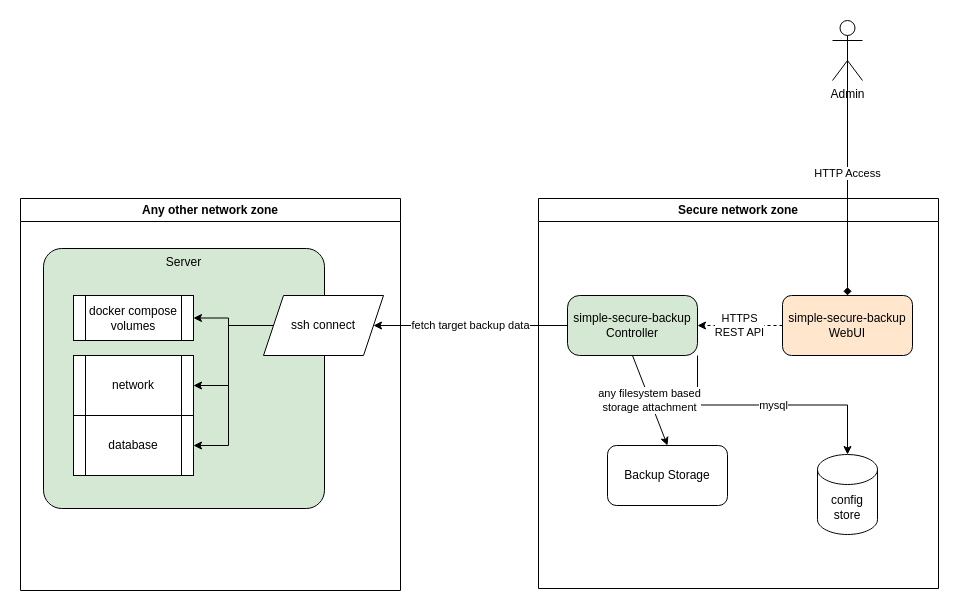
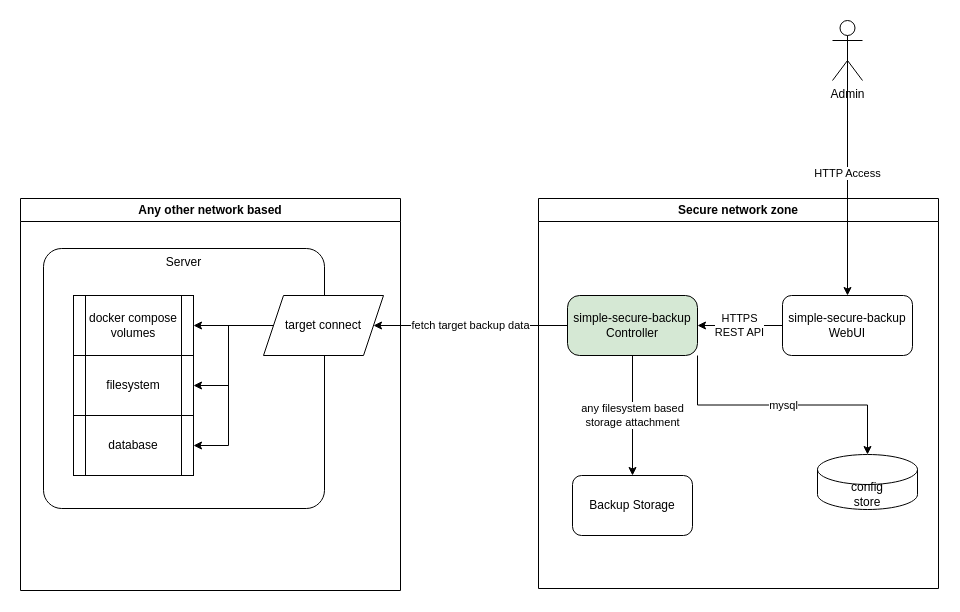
- <mxCell id="12" value="Any other network zone" style="swimlane;whiteSpace=wrap;html=1;" vertex="1" parent="1"><mxGeometry x="20" y="198" width="380" height="392" as="geometry" /></mxCell>
+ <mxCell id="12" value="Any other network based" style="swimlane;whiteSpace=wrap;html=1;" vertex="1" parent="1"><mxGeometry x="20" y="198" width="380" height="392" as="geometry" /></mxCell>
- <mxCell id="13" value="Server" style="rounded=1;whiteSpace=wrap;html=1;arcSize=7;verticalAlign=top;fillColor=#d5e8d4;" vertex="1" parent="12"><mxGeometry x="23" y="50" width="281" height="260" as="geometry" /></mxCell>
+ <mxCell id="13" value="Server" style="rounded=1;whiteSpace=wrap;html=1;arcSize=7;verticalAlign=top;" vertex="1" parent="12"><mxGeometry x="23" y="50" width="281" height="260" as="geometry" /></mxCell>
- <mxCell id="10" value="HTTP Access" style="edgeStyle=orthogonalEdgeStyle;rounded=0;orthogonalLoop=1;jettySize=auto;html=1;exitX=0.5;exitY=0.5;exitDx=0;exitDy=0;exitPerimeter=0;entryX=0.5;entryY=0;entryDx=0;entryDy=0;endArrow=diamond;" edge="1" parent="1" source="11" target="8"><mxGeometry relative="1" as="geometry" /></mxCell>
+ <mxCell id="10" value="HTTP Access" style="edgeStyle=orthogonalEdgeStyle;rounded=0;orthogonalLoop=1;jettySize=auto;html=1;exitX=0.5;exitY=0.5;exitDx=0;exitDy=0;exitPerimeter=0;entryX=0.5;entryY=0;entryDx=0;entryDy=0;" edge="1" parent="1" source="11" target="8"><mxGeometry relative="1" as="geometry" /></mxCell>
- <mxCell id="14" value="&lt;div&gt;docker compose&lt;/div&gt;&lt;div&gt;volumes&lt;br&gt;&lt;/div&gt;" style="shape=process;whiteSpace=wrap;html=1;backgroundOutline=1;" vertex="1" parent="12"><mxGeometry x="53" y="97" width="120" height="45" as="geometry" /></mxCell>
+ <mxCell id="14" value="&lt;div&gt;docker compose&lt;/div&gt;&lt;div&gt;volumes&lt;br&gt;&lt;/div&gt;" style="shape=process;whiteSpace=wrap;html=1;backgroundOutline=1;" vertex="1" parent="12"><mxGeometry x="53" y="97" width="120" height="60" as="geometry" /></mxCell>
- <mxCell id="20" value="ssh connect" style="shape=parallelogram;perimeter=parallelogramPerimeter;whiteSpace=wrap;html=1;fixedSize=1;" vertex="1" parent="12"><mxGeometry x="243" y="97" width="120" height="60" as="geometry" /></mxCell>
+ <mxCell id="20" value="target connect" style="shape=parallelogram;perimeter=parallelogramPerimeter;whiteSpace=wrap;html=1;fixedSize=1;" vertex="1" parent="12"><mxGeometry x="243" y="97" width="120" height="60" as="geometry" /></mxCell>
- <mxCell id="7" value="&lt;div&gt;HTTPS&lt;/div&gt;&lt;div&gt;REST API&lt;br&gt;&lt;/div&gt;" style="edgeStyle=orthogonalEdgeStyle;rounded=0;orthogonalLoop=1;jettySize=auto;html=1;exitX=0;exitY=0.5;exitDx=0;exitDy=0;entryX=1;entryY=0.5;entryDx=0;entryDy=0;dashed=1;" edge="1" parent="2" source="8" target="4"><mxGeometry relative="1" as="geometry" /></mxCell>
+ <mxCell id="7" value="&lt;div&gt;HTTPS&lt;/div&gt;&lt;div&gt;REST API&lt;br&gt;&lt;/div&gt;" style="edgeStyle=orthogonalEdgeStyle;rounded=0;orthogonalLoop=1;jettySize=auto;html=1;exitX=0;exitY=0.5;exitDx=0;exitDy=0;entryX=1;entryY=0.5;entryDx=0;entryDy=0;" edge="1" parent="2" source="8" target="4"><mxGeometry relative="1" as="geometry" /></mxCell>
- <mxCell id="8" value="&lt;div&gt;simple-secure-backup&lt;/div&gt;&lt;div&gt;WebUI&lt;br&gt;&lt;/div&gt;" style="rounded=1;whiteSpace=wrap;html=1;fillColor=#ffe6cc;" vertex="1" parent="2"><mxGeometry x="244" y="97" width="130" height="60" as="geometry" /></mxCell>
+ <mxCell id="8" value="&lt;div&gt;simple-secure-backup&lt;/div&gt;&lt;div&gt;WebUI&lt;br&gt;&lt;/div&gt;" style="rounded=1;whiteSpace=wrap;html=1;" vertex="1" parent="2"><mxGeometry x="244" y="97" width="130" height="60" as="geometry" /></mxCell>
- <mxCell id="15" value="network" style="shape=process;whiteSpace=wrap;html=1;backgroundOutline=1;" vertex="1" parent="12"><mxGeometry x="53" y="157" width="120" height="60" as="geometry" /></mxCell>
+ <mxCell id="15" value="filesystem" style="shape=process;whiteSpace=wrap;html=1;backgroundOutline=1;" vertex="1" parent="12"><mxGeometry x="53" y="157" width="120" height="60" as="geometry" /></mxCell>
- <mxCell id="5" value="Backup Storage" style="rounded=1;whiteSpace=wrap;html=1;" vertex="1" parent="2"><mxGeometry x="69" y="247" width="120" height="60" as="geometry" /></mxCell>
+ <mxCell id="5" value="Backup Storage" style="rounded=1;whiteSpace=wrap;html=1;" vertex="1" parent="2"><mxGeometry x="34" y="277" width="120" height="60" as="geometry" /></mxCell>
- <mxCell id="9" value="&lt;div&gt;config&lt;/div&gt;&lt;div&gt;store&lt;br&gt;&lt;/div&gt;" style="shape=cylinder3;whiteSpace=wrap;html=1;boundedLbl=1;backgroundOutline=1;size=15;" vertex="1" parent="2"><mxGeometry x="279" y="256" width="60" height="80" as="geometry" /></mxCell>
+ <mxCell id="9" value="&lt;div&gt;config&lt;/div&gt;&lt;div&gt;store&lt;br&gt;&lt;/div&gt;" style="shape=cylinder3;whiteSpace=wrap;html=1;boundedLbl=1;backgroundOutline=1;size=15;" vertex="1" parent="2"><mxGeometry x="279" y="256" width="100" height="55" as="geometry" /></mxCell>
